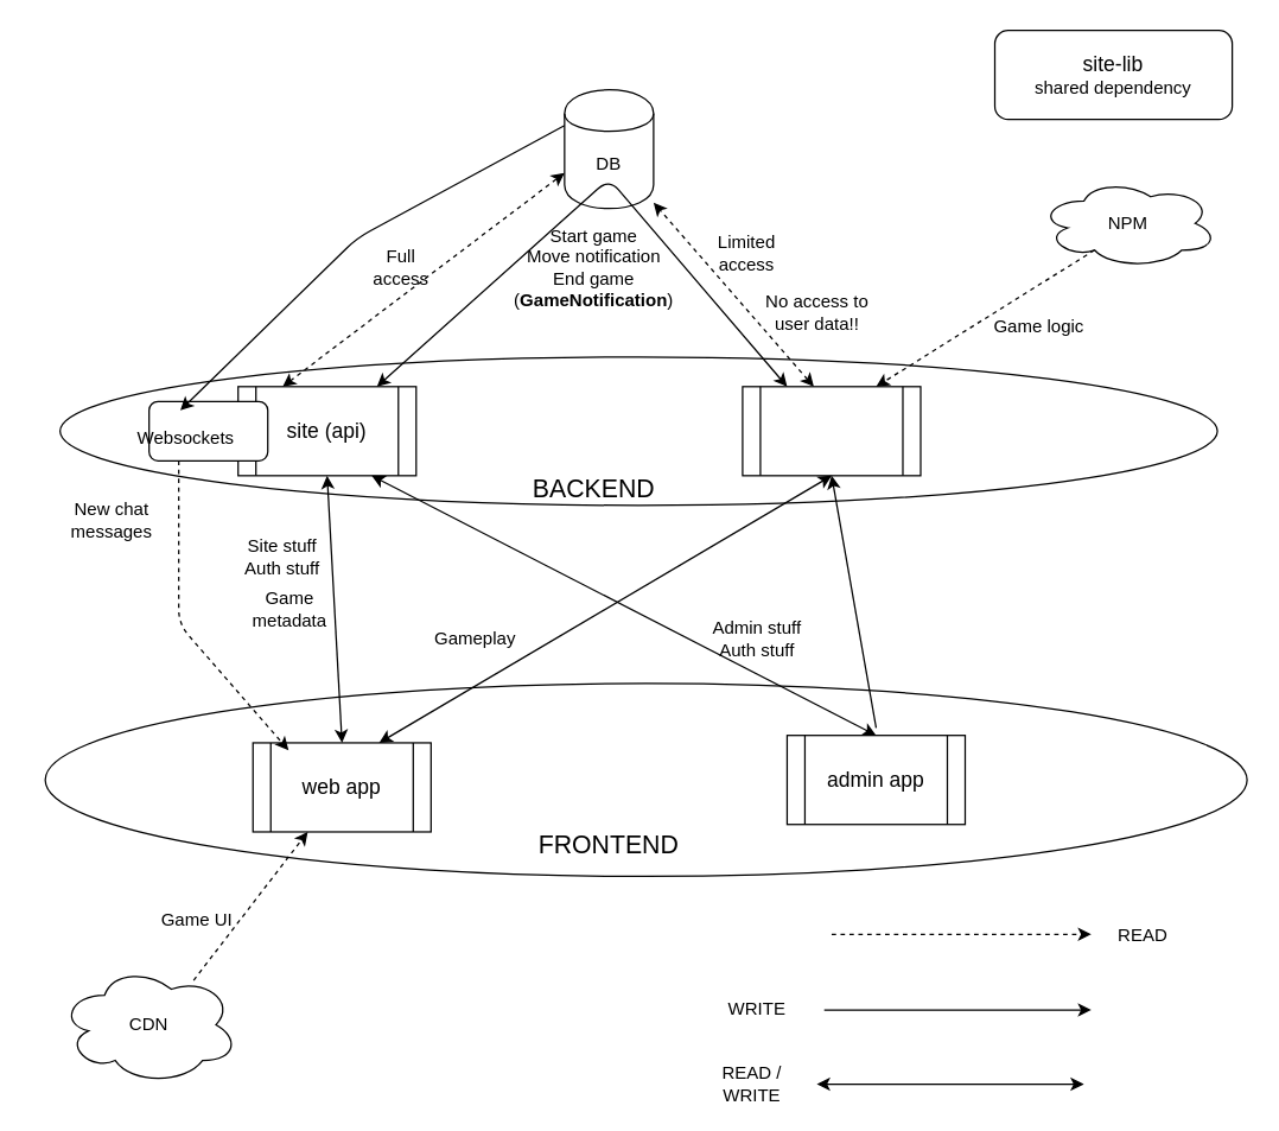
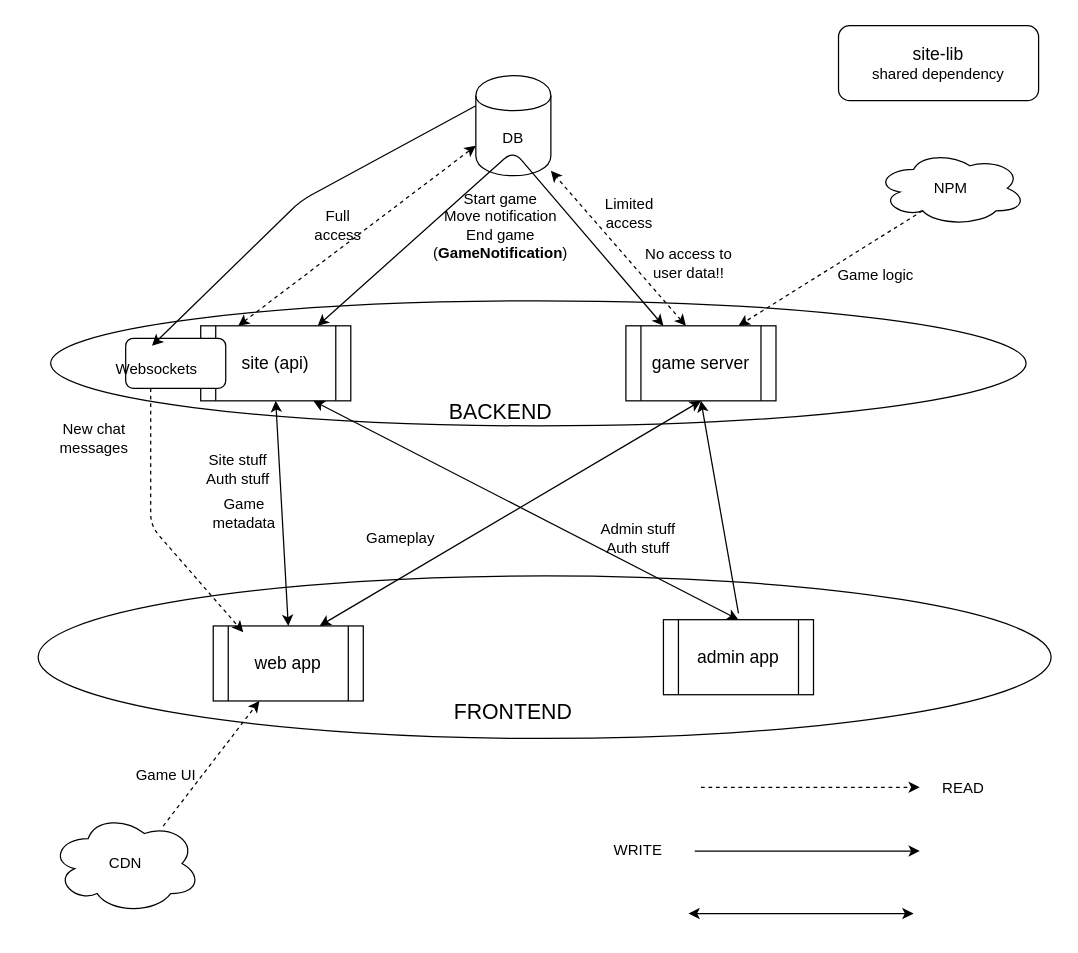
+ <mxCell id="9" value="&lt;font style=&quot;font-size: 14px&quot;&gt;game server&lt;br&gt;&lt;/font&gt;" style="text;html=1;strokeColor=none;fillColor=none;align=center;verticalAlign=middle;whiteSpace=wrap;rounded=0;" parent="1" vertex="1"><mxGeometry x="510" y="280" width="100" height="20" as="geometry" /></mxCell>
- <mxCell id="49" value="READ / WRITE" style="text;html=1;strokeColor=none;fillColor=none;align=center;verticalAlign=middle;whiteSpace=wrap;rounded=0;" parent="1" vertex="1"><mxGeometry x="475" y="720" width="62.5" height="20" as="geometry" /></mxCell>
